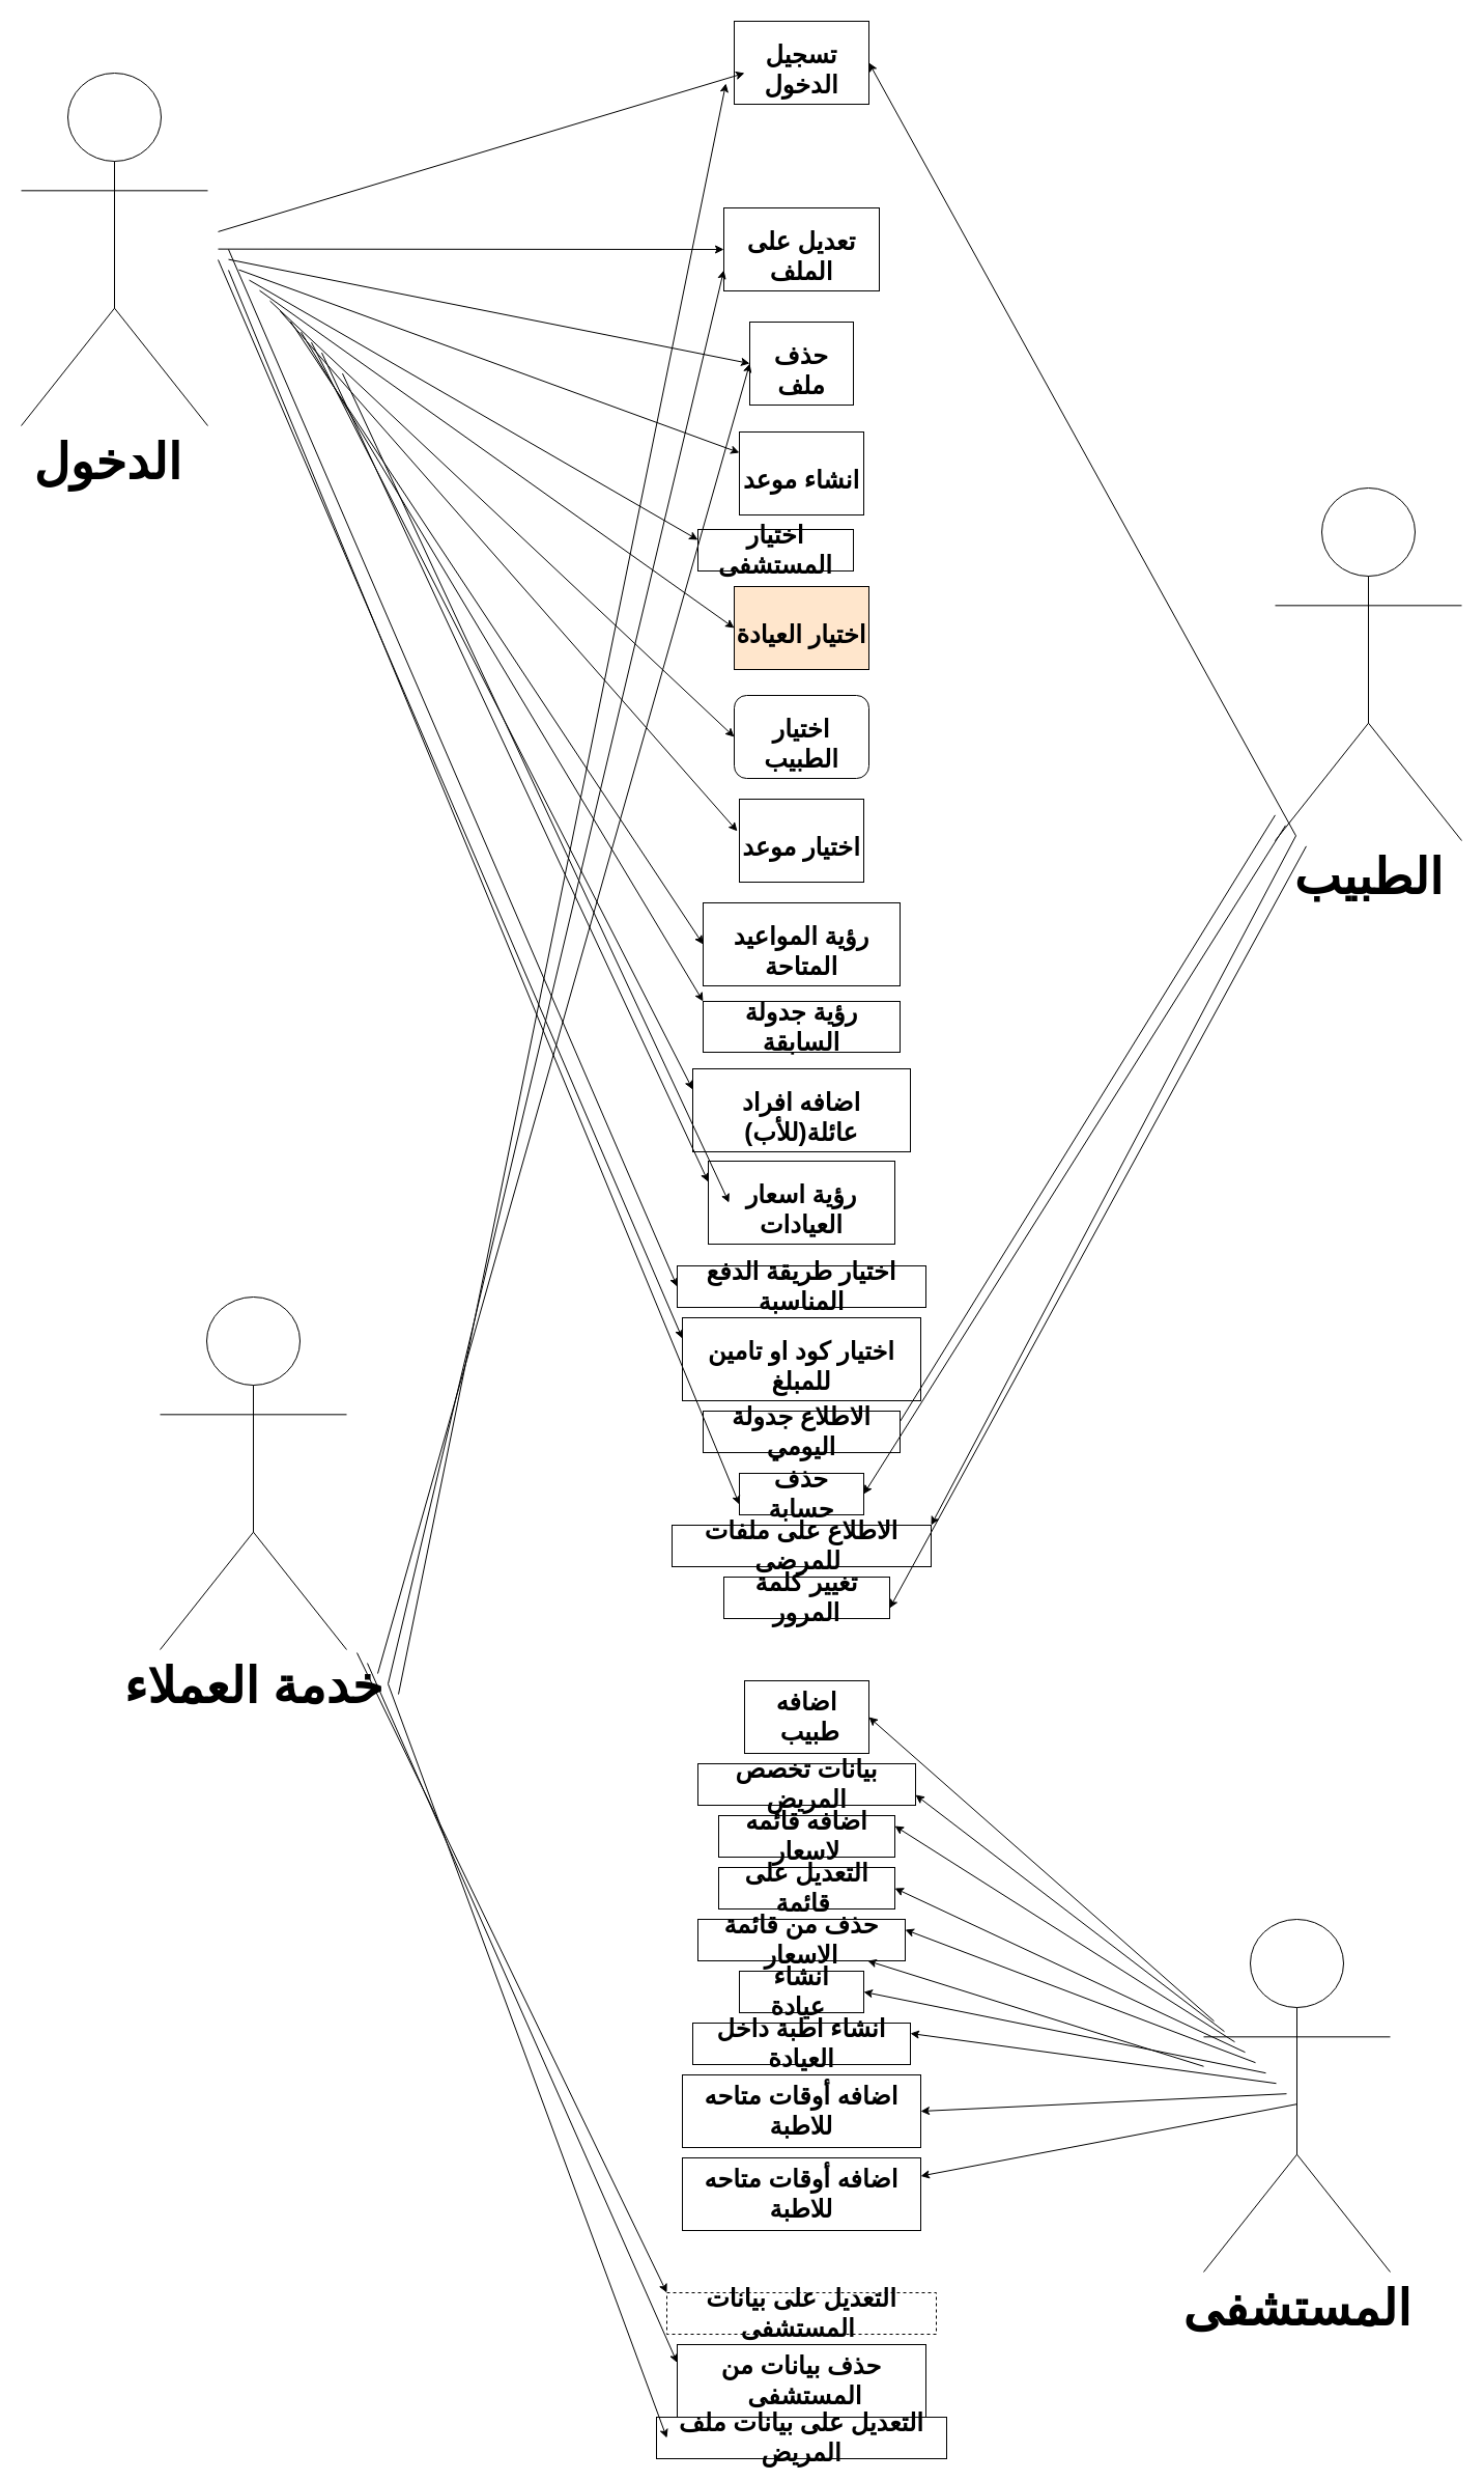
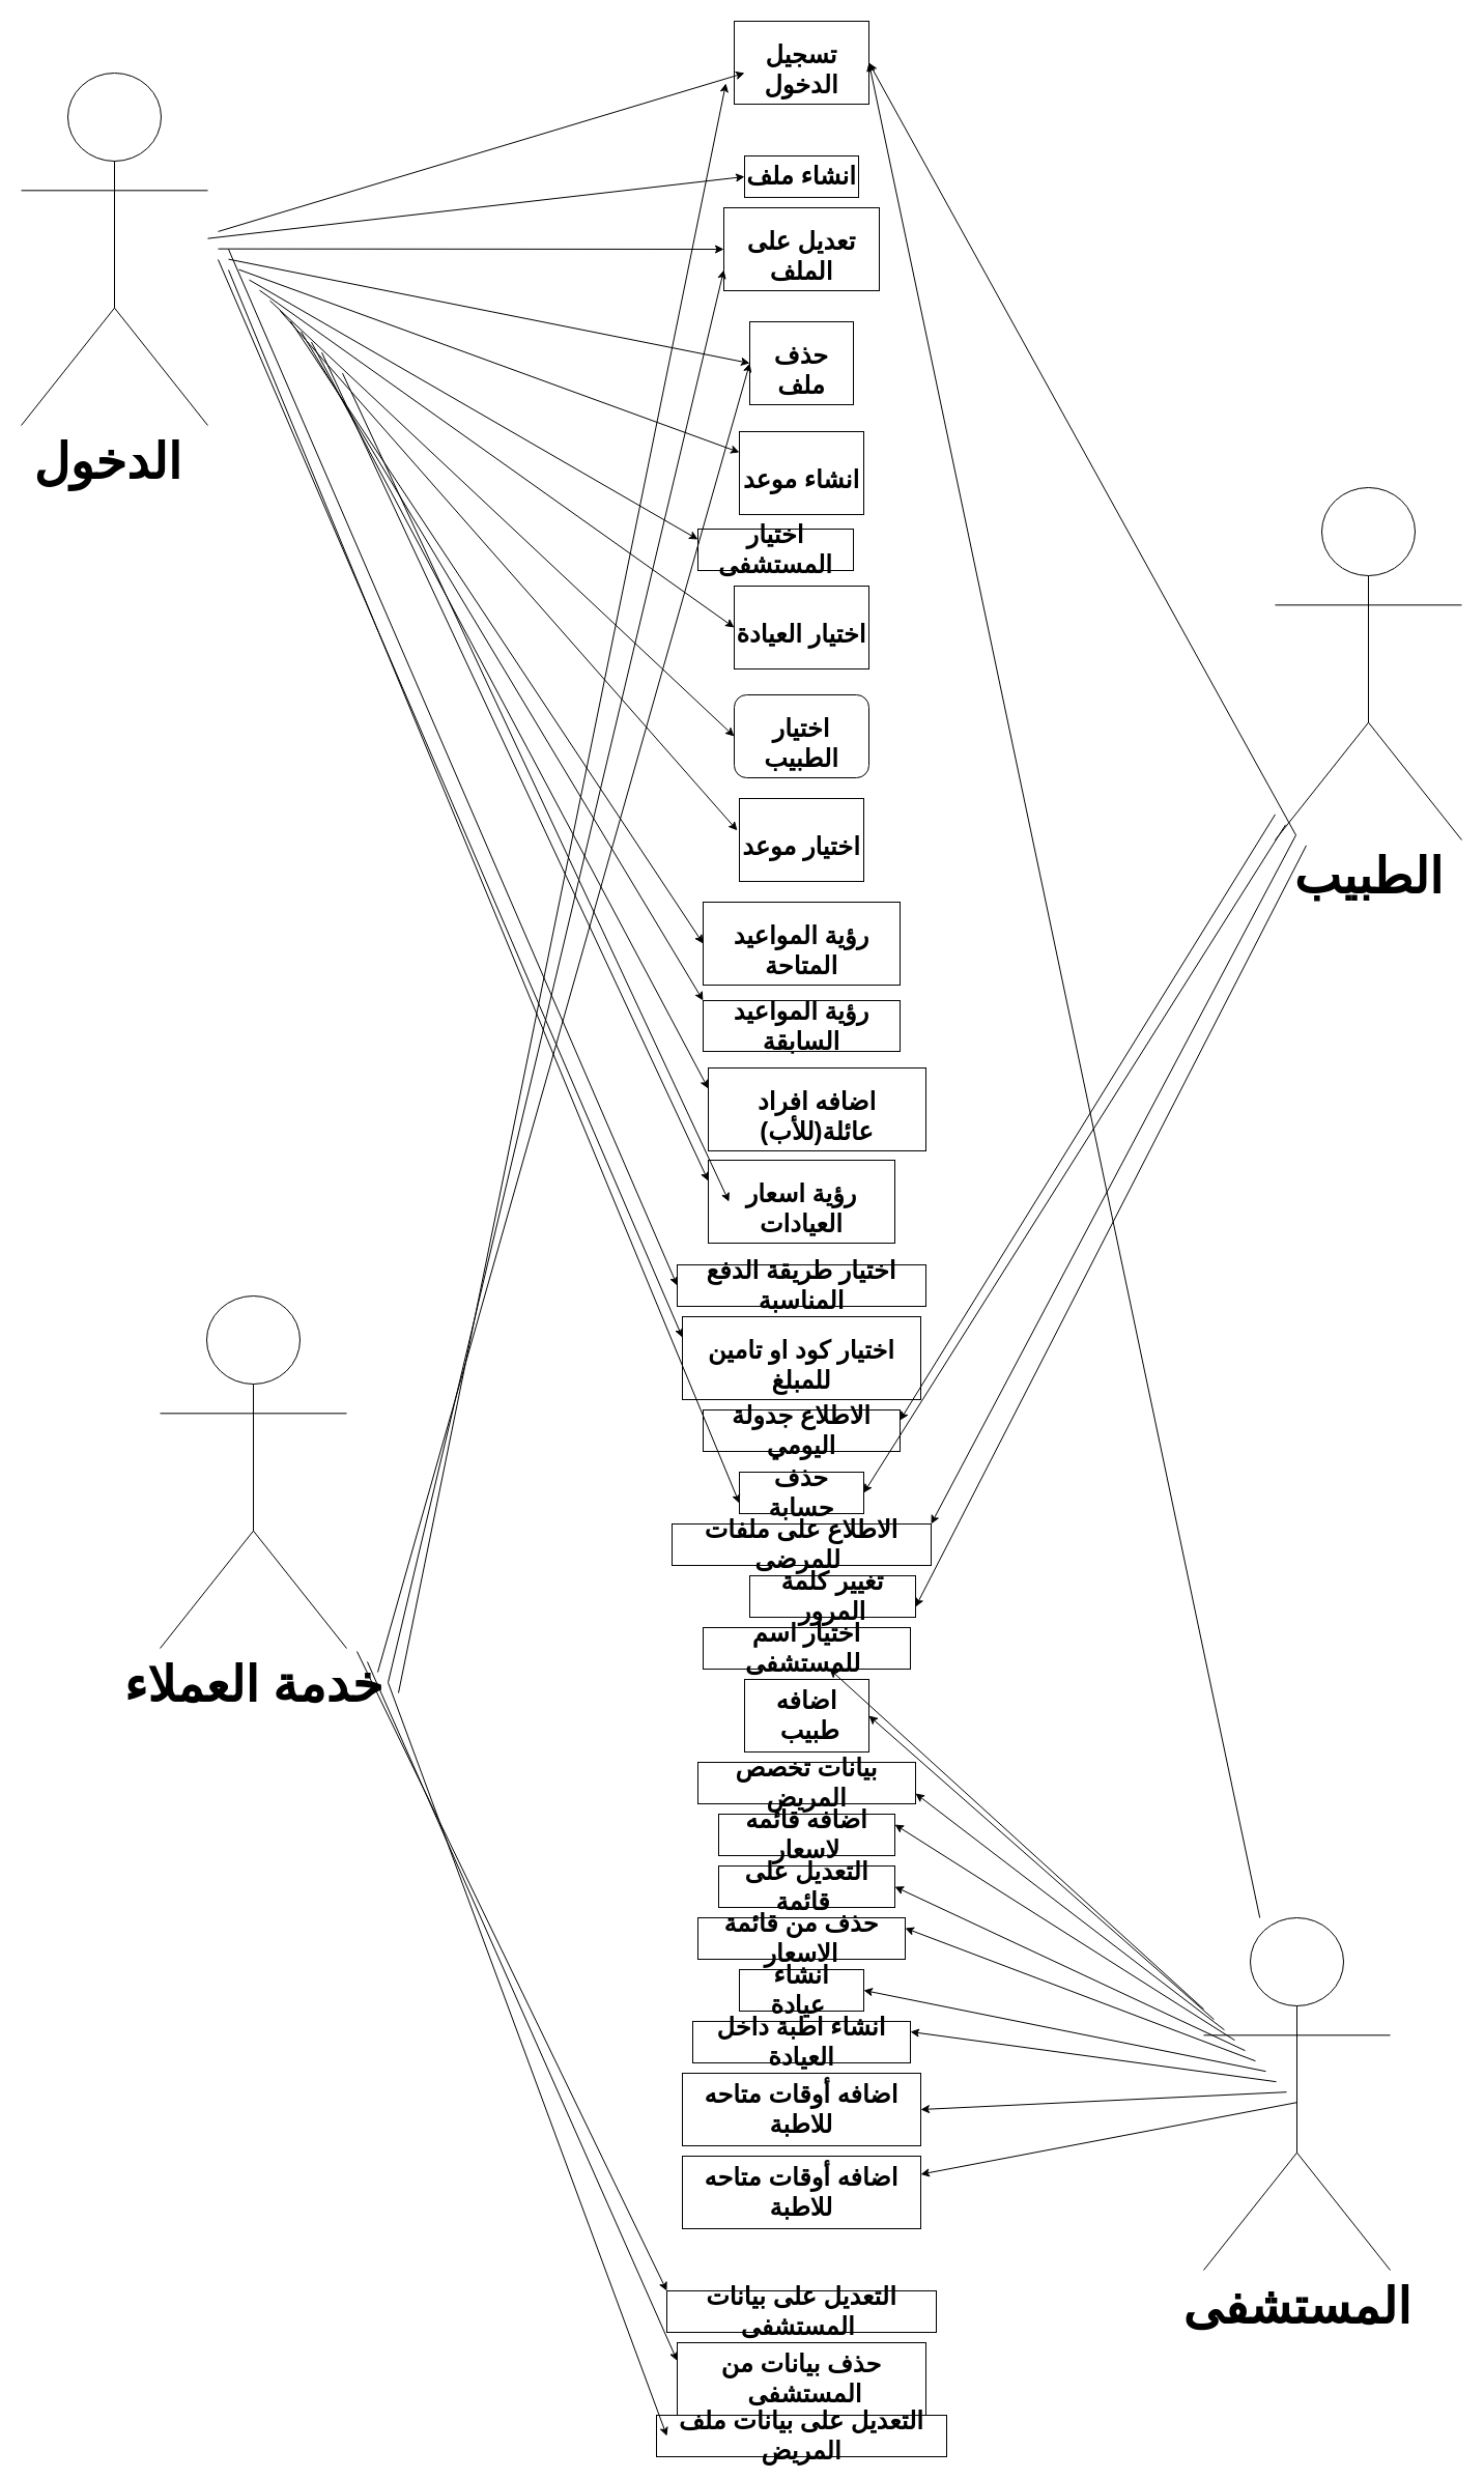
+ <mxCell id="2" value="&lt;font style=&quot;font-size: 24px;&quot;&gt;&lt;b&gt;انشاء ملف&lt;/b&gt;&lt;/font&gt;" style="rounded=0;whiteSpace=wrap;html=1;" parent="1" vertex="1"><mxGeometry x="718" y="150" width="110" height="40" as="geometry" /></mxCell>
+ <mxCell id="38" value="" style="endArrow=classic;html=1;rounded=0;entryX=0;entryY=0.5;entryDx=0;entryDy=0;" edge="1" parent="1" source="16" target="2"><mxGeometry width="50" height="50" relative="1" as="geometry"><mxPoint x="320" y="300" as="sourcePoint" /><mxPoint x="370" y="250" as="targetPoint" /></mxGeometry></mxCell>
- <mxCell id="9" value="&lt;br&gt;&lt;p dir=&quot;RTL&quot; class=&quot;MsoNormal&quot;&gt;&lt;span lang=&quot;AR-SA&quot;&gt;&lt;font style=&quot;font-size: 24px;&quot;&gt;&lt;b&gt;اختيار العيادة&lt;/b&gt;&lt;/font&gt;&lt;/span&gt;&lt;/p&gt;" style="rounded=0;whiteSpace=wrap;html=1;fillColor=#ffe6cc;" parent="1" vertex="1"><mxGeometry x="708" y="565" width="130" height="80" as="geometry" /></mxCell>
+ <mxCell id="9" value="&lt;br&gt;&lt;p dir=&quot;RTL&quot; class=&quot;MsoNormal&quot;&gt;&lt;span lang=&quot;AR-SA&quot;&gt;&lt;font style=&quot;font-size: 24px;&quot;&gt;&lt;b&gt;اختيار العيادة&lt;/b&gt;&lt;/font&gt;&lt;/span&gt;&lt;/p&gt;" style="rounded=0;whiteSpace=wrap;html=1;" parent="1" vertex="1"><mxGeometry x="708" y="565" width="130" height="80" as="geometry" /></mxCell>
- <mxCell id="13" value="&lt;font style=&quot;font-size: 24px;&quot;&gt;&lt;b&gt;رؤية جدولة السابقة&lt;/b&gt;&lt;/font&gt;" style="rounded=0;whiteSpace=wrap;html=1;" parent="1" vertex="1"><mxGeometry x="678" y="965" width="190" height="49" as="geometry" /></mxCell>
+ <mxCell id="13" value="&lt;font style=&quot;font-size: 24px;&quot;&gt;&lt;b&gt;رؤية المواعيد السابقة&lt;/b&gt;&lt;/font&gt;" style="rounded=0;whiteSpace=wrap;html=1;" parent="1" vertex="1"><mxGeometry x="678" y="965" width="190" height="49" as="geometry" /></mxCell>
- <mxCell id="12" value="&lt;br&gt;&lt;p dir=&quot;RTL&quot; class=&quot;MsoNormal&quot;&gt;&lt;span lang=&quot;AR-SA&quot;&gt;&lt;font style=&quot;font-size: 24px;&quot;&gt;&lt;b&gt;اضافه افراد عائلة(للأب)&lt;/b&gt;&lt;/font&gt;&lt;/span&gt;&lt;/p&gt;" style="rounded=0;whiteSpace=wrap;html=1;" parent="1" vertex="1"><mxGeometry x="668" y="1030" width="210" height="80" as="geometry" /></mxCell>
+ <mxCell id="12" value="&lt;br&gt;&lt;p dir=&quot;RTL&quot; class=&quot;MsoNormal&quot;&gt;&lt;span lang=&quot;AR-SA&quot;&gt;&lt;font style=&quot;font-size: 24px;&quot;&gt;&lt;b&gt;اضافه افراد عائلة(للأب)&lt;/b&gt;&lt;/font&gt;&lt;/span&gt;&lt;/p&gt;" style="rounded=0;whiteSpace=wrap;html=1;" parent="1" vertex="1"><mxGeometry x="683" y="1030" width="210" height="80" as="geometry" /></mxCell>
- <mxCell id="54" value="" style="endArrow=none;html=1;rounded=0;fontSize=48;entryX=1;entryY=0.25;entryDx=0;entryDy=0;" edge="1" parent="1" source="36" target="18"><mxGeometry width="50" height="50" relative="1" as="geometry"><mxPoint x="960" y="740" as="sourcePoint" /><mxPoint x="1000" y="1110" as="targetPoint" /></mxGeometry></mxCell>
+ <mxCell id="54" value="" style="endArrow=classic;html=1;rounded=0;fontSize=48;entryX=1;entryY=0.25;entryDx=0;entryDy=0;" edge="1" parent="1" source="36" target="18"><mxGeometry width="50" height="50" relative="1" as="geometry"><mxPoint x="960" y="740" as="sourcePoint" /><mxPoint x="1000" y="1110" as="targetPoint" /></mxGeometry></mxCell>
- <mxCell id="21" value="&lt;font style=&quot;font-size: 24px;&quot;&gt;&lt;b&gt;تغيير كلمة المرور&lt;/b&gt;&lt;/font&gt;" style="rounded=0;whiteSpace=wrap;html=1;" parent="1" vertex="1"><mxGeometry x="698" y="1520" width="160" height="40" as="geometry" /></mxCell>
+ <mxCell id="21" value="&lt;font style=&quot;font-size: 24px;&quot;&gt;&lt;b&gt;تغيير كلمة المرور&lt;/b&gt;&lt;/font&gt;" style="rounded=0;whiteSpace=wrap;html=1;" parent="1" vertex="1"><mxGeometry x="723" y="1520" width="160" height="40" as="geometry" /></mxCell>
+ <mxCell id="22" value="&lt;font style=&quot;font-size: 24px;&quot;&gt;&lt;b&gt;اختيار اسم للمستشفى&amp;nbsp;&lt;/b&gt;&lt;/font&gt;" style="rounded=0;whiteSpace=wrap;html=1;" parent="1" vertex="1"><mxGeometry x="678" y="1570" width="200" height="40" as="geometry" /></mxCell>
+ <mxCell id="61" value="" style="endArrow=classic;html=1;rounded=0;fontSize=48;" edge="1" parent="1" source="35" target="22"><mxGeometry width="50" height="50" relative="1" as="geometry"><mxPoint x="940" y="1680" as="sourcePoint" /><mxPoint x="980" y="1970" as="targetPoint" /></mxGeometry></mxCell>
- <mxCell id="60" value="" style="endArrow=classic;html=1;rounded=0;fontSize=48;" edge="1" parent="1" source="35" target="27"><mxGeometry width="50" height="50" relative="1" as="geometry"><mxPoint x="960" y="1950" as="sourcePoint" /><mxPoint x="1010" y="1900" as="targetPoint" /></mxGeometry></mxCell>
+ <mxCell id="60" value="" style="endArrow=classic;html=1;rounded=0;fontSize=48;entryX=1;entryY=0.5;entryDx=0;entryDy=0;" edge="1" parent="1" source="35" target="3"><mxGeometry width="50" height="50" relative="1" as="geometry"><mxPoint x="960" y="1950" as="sourcePoint" /><mxPoint x="1010" y="1900" as="targetPoint" /></mxGeometry></mxCell>
- <mxCell id="32" value="&lt;font style=&quot;font-size: 24px;&quot;&gt;&lt;b&gt;التعديل على بيانات المستشفى&amp;nbsp;&lt;/b&gt;&lt;/font&gt;" style="rounded=0;whiteSpace=wrap;html=1;dashed=1;" parent="1" vertex="1"><mxGeometry x="643" y="2210" width="260" height="40" as="geometry" /></mxCell>
+ <mxCell id="32" value="&lt;font style=&quot;font-size: 24px;&quot;&gt;&lt;b&gt;التعديل على بيانات المستشفى&amp;nbsp;&lt;/b&gt;&lt;/font&gt;" style="rounded=0;whiteSpace=wrap;html=1;" parent="1" vertex="1"><mxGeometry x="643" y="2210" width="260" height="40" as="geometry" /></mxCell>
